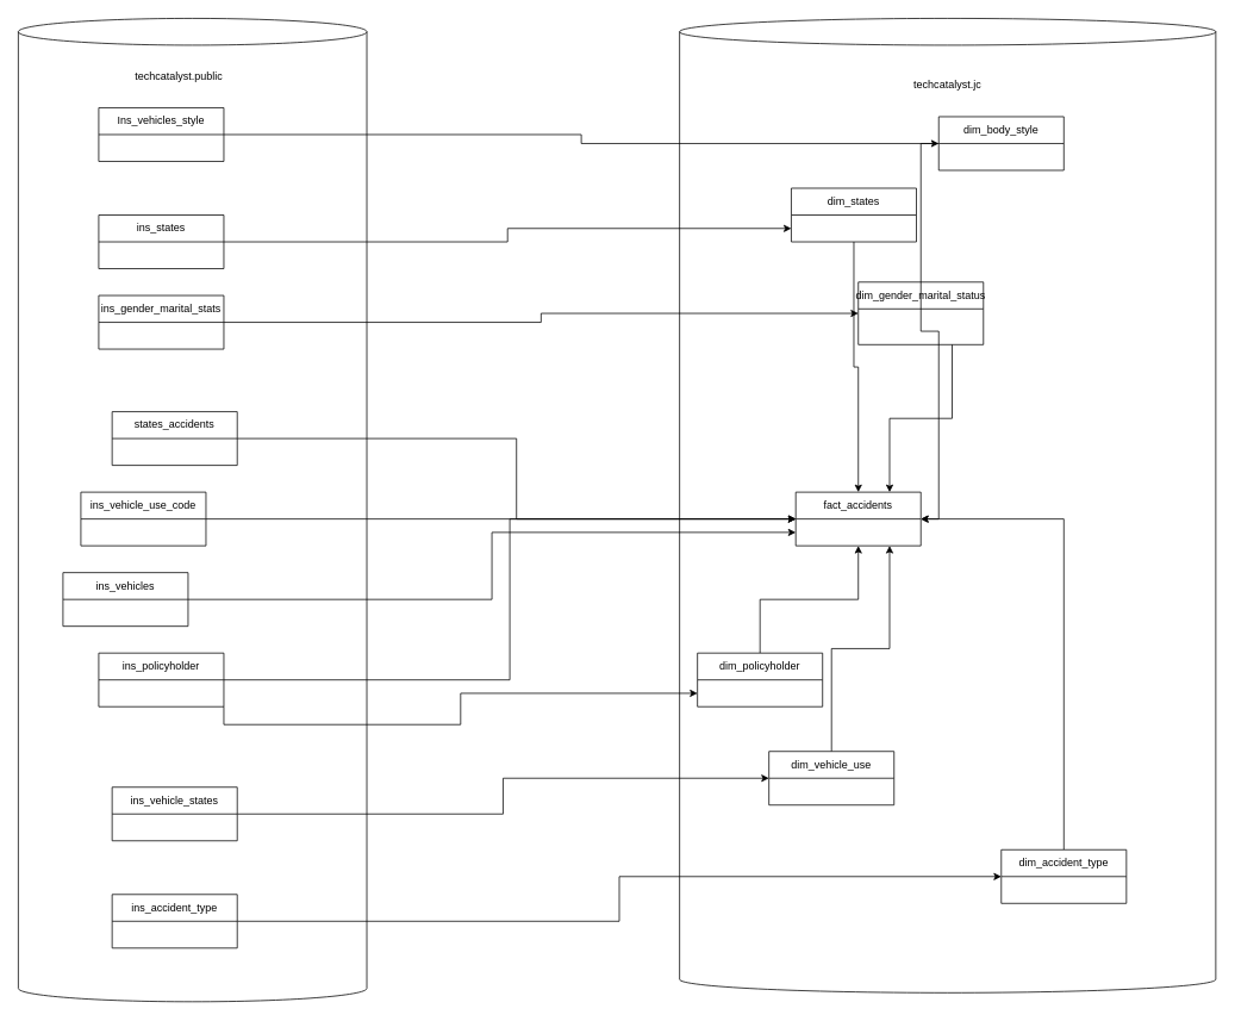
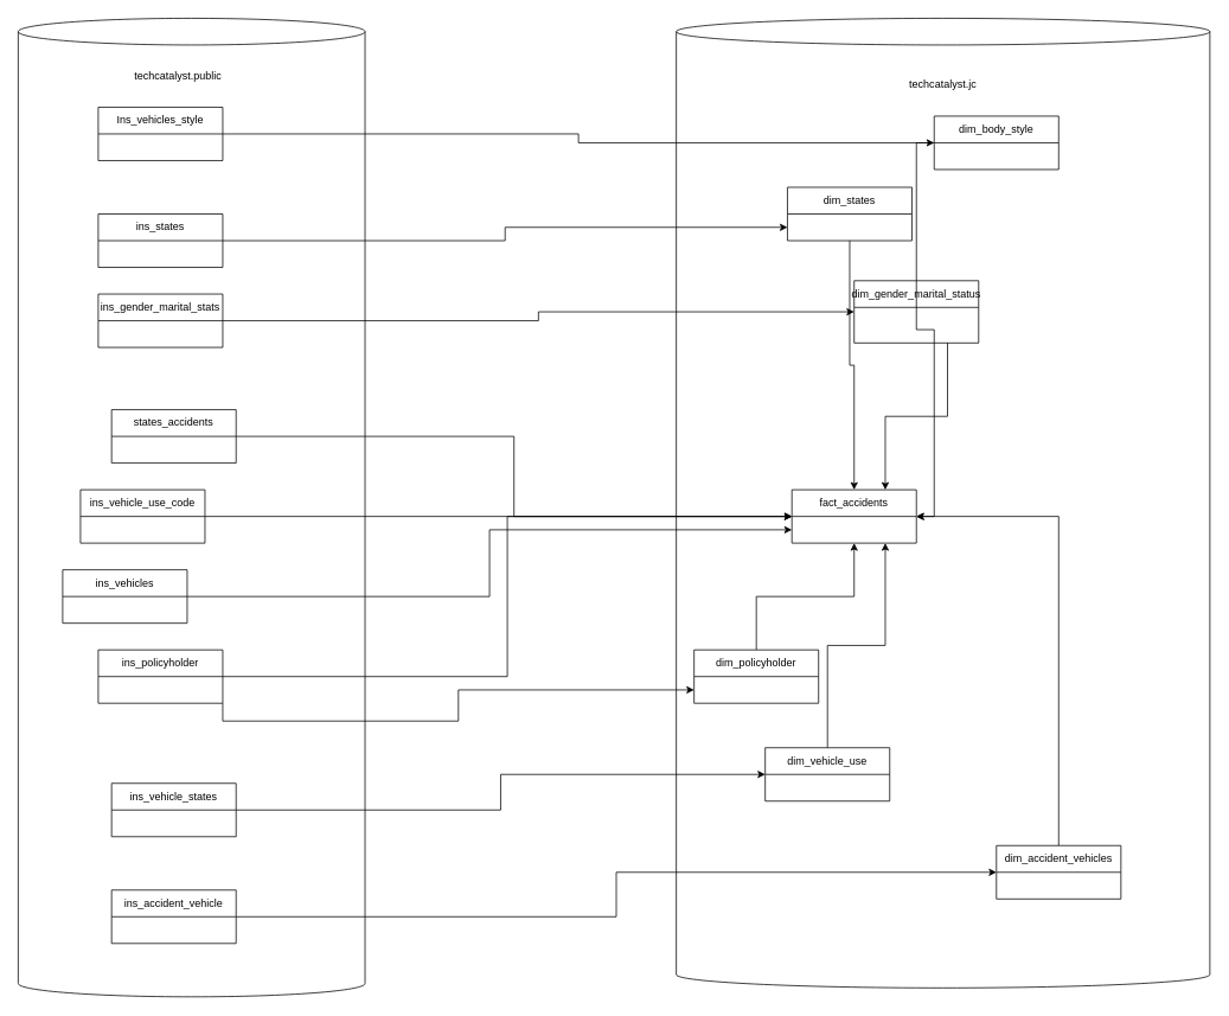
- <mxCell id="35" value="dim_accident_type" style="swimlane;fontStyle=0;childLayout=stackLayout;horizontal=1;startSize=30;horizontalStack=0;resizeParent=1;resizeParentMax=0;resizeLast=0;collapsible=1;marginBottom=0;whiteSpace=wrap;html=1;" vertex="1" parent="1"><mxGeometry x="1120" y="950" width="140" height="60" as="geometry" /></mxCell>
+ <mxCell id="35" value="dim_accident_vehicles" style="swimlane;fontStyle=0;childLayout=stackLayout;horizontal=1;startSize=30;horizontalStack=0;resizeParent=1;resizeParentMax=0;resizeLast=0;collapsible=1;marginBottom=0;whiteSpace=wrap;html=1;" vertex="1" parent="1"><mxGeometry x="1120" y="950" width="140" height="60" as="geometry" /></mxCell>
- <mxCell id="9" value="ins_accident_type" style="swimlane;fontStyle=0;childLayout=stackLayout;horizontal=1;startSize=30;horizontalStack=0;resizeParent=1;resizeParentMax=0;resizeLast=0;collapsible=1;marginBottom=0;whiteSpace=wrap;html=1;" vertex="1" parent="1"><mxGeometry x="125" y="1000" width="140" height="60" as="geometry" /></mxCell>
+ <mxCell id="9" value="ins_accident_vehicle" style="swimlane;fontStyle=0;childLayout=stackLayout;horizontal=1;startSize=30;horizontalStack=0;resizeParent=1;resizeParentMax=0;resizeLast=0;collapsible=1;marginBottom=0;whiteSpace=wrap;html=1;" vertex="1" parent="1"><mxGeometry x="125" y="1000" width="140" height="60" as="geometry" /></mxCell>
